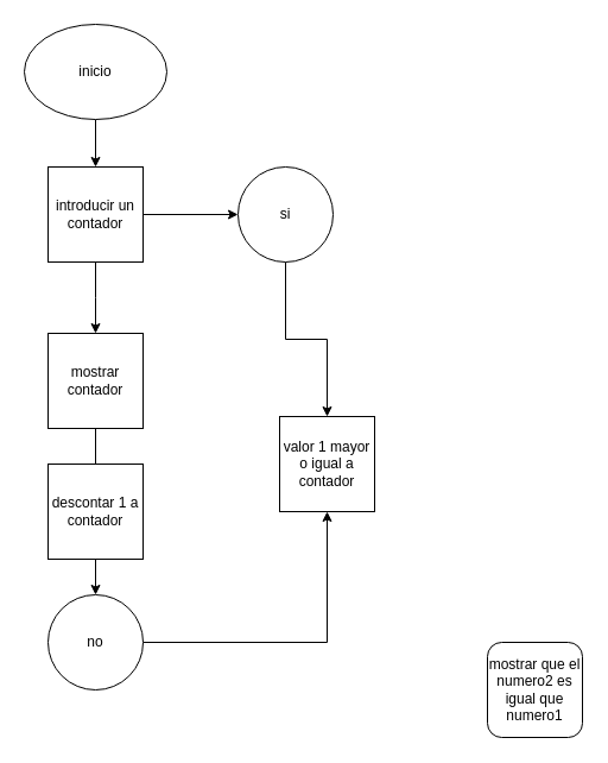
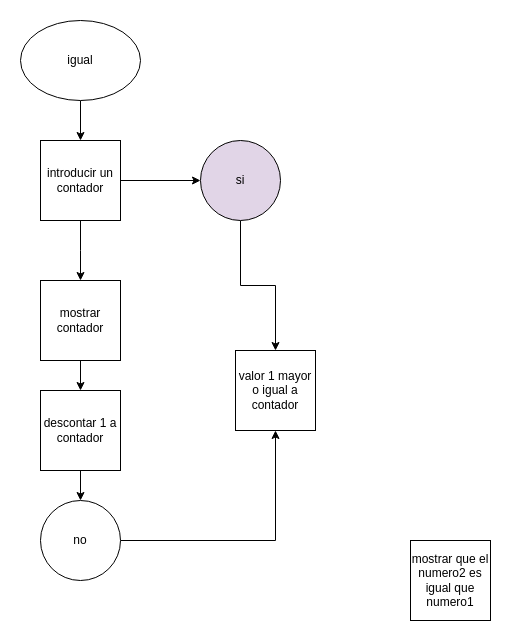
- <mxCell id="3" value="inicio" style="ellipse;whiteSpace=wrap;html=1;" parent="1" vertex="1"><mxGeometry x="20" y="20" width="120" height="80" as="geometry" /></mxCell>
+ <mxCell id="3" value="igual" style="ellipse;whiteSpace=wrap;html=1;" parent="1" vertex="1"><mxGeometry x="20" y="20" width="120" height="80" as="geometry" /></mxCell>
- <mxCell id="13" value="si" style="ellipse;whiteSpace=wrap;html=1;aspect=fixed;" vertex="1" parent="1"><mxGeometry x="200" y="140" width="80" height="80" as="geometry" /></mxCell>
+ <mxCell id="13" value="si" style="ellipse;whiteSpace=wrap;html=1;aspect=fixed;fillColor=#e1d5e7;" vertex="1" parent="1"><mxGeometry x="200" y="140" width="80" height="80" as="geometry" /></mxCell>
- <mxCell id="8" style="edgeStyle=orthogonalEdgeStyle;rounded=0;orthogonalLoop=1;jettySize=auto;html=1;endArrow=none;" edge="1" parent="1" source="9" target="11"><mxGeometry relative="1" as="geometry" /></mxCell>
+ <mxCell id="8" style="edgeStyle=orthogonalEdgeStyle;rounded=0;orthogonalLoop=1;jettySize=auto;html=1;" edge="1" parent="1" source="9" target="11"><mxGeometry relative="1" as="geometry" /></mxCell>
- <mxCell id="7" value="mostrar que el numero2 es igual que numero1" style="whiteSpace=wrap;html=1;aspect=fixed;rounded=1;" parent="1" vertex="1"><mxGeometry x="410" y="540" width="80" height="80" as="geometry" /></mxCell>
+ <mxCell id="7" value="mostrar que el numero2 es igual que numero1" style="whiteSpace=wrap;html=1;aspect=fixed;" parent="1" vertex="1"><mxGeometry x="410" y="540" width="80" height="80" as="geometry" /></mxCell>
